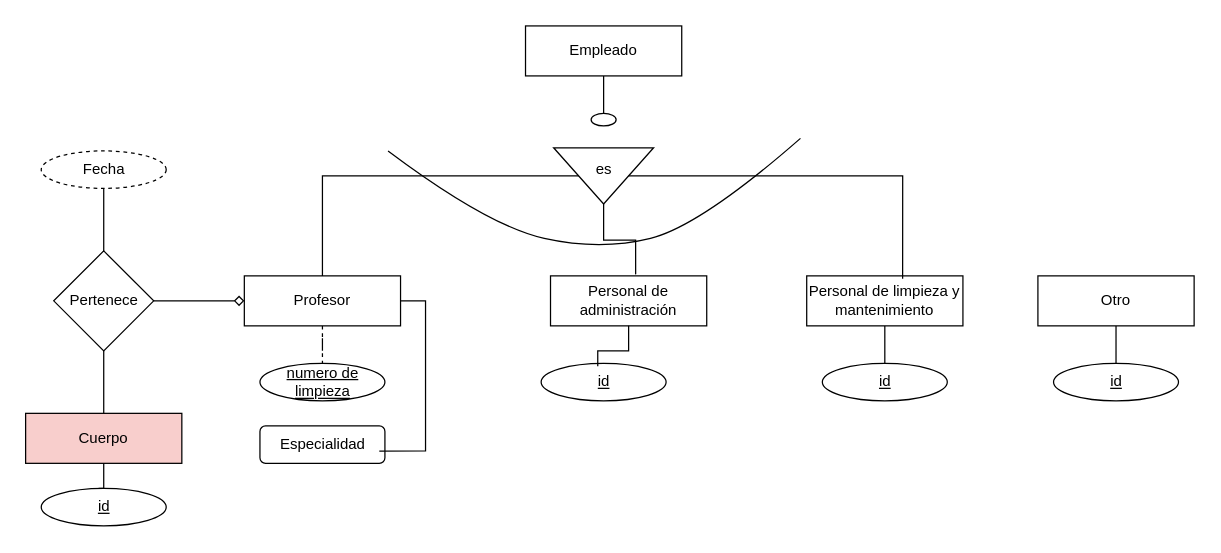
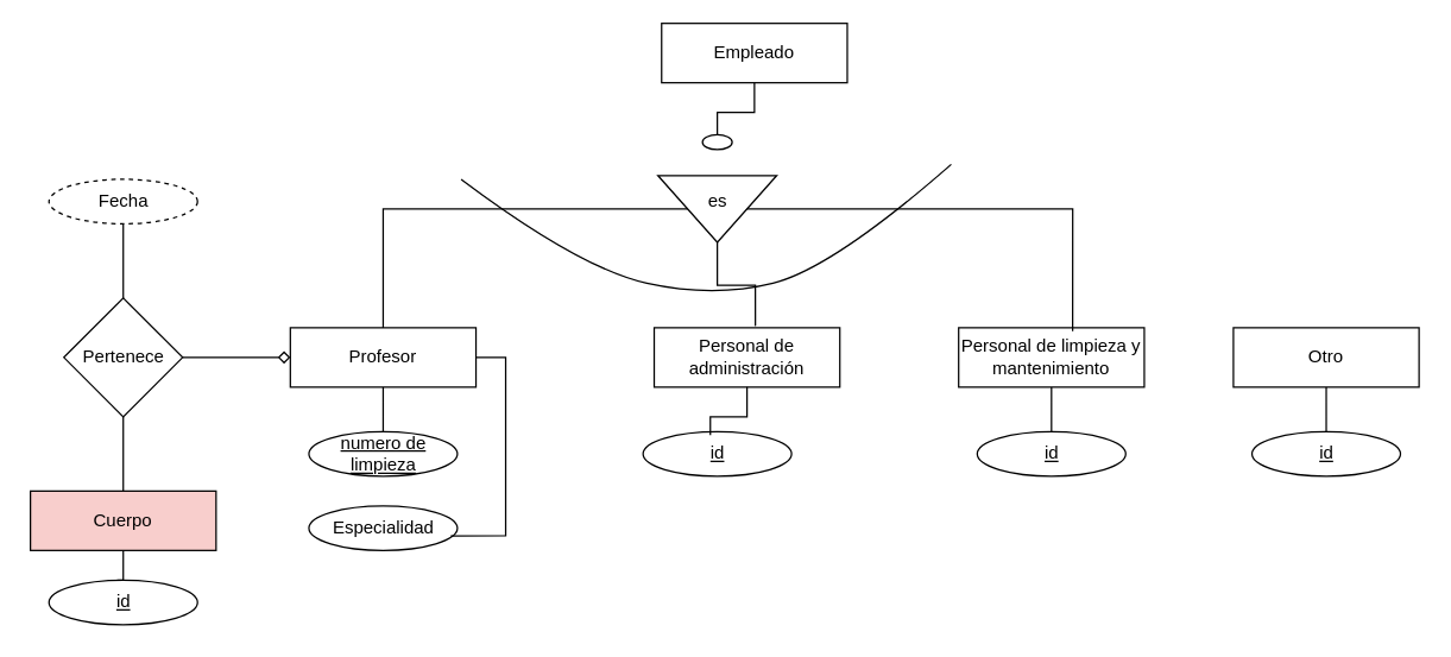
- <mxCell id="3" value="&lt;div&gt;Empleado&lt;/div&gt;" style="whiteSpace=wrap;html=1;align=center;" vertex="1" parent="1"><mxGeometry x="420" y="20" width="125" height="40" as="geometry" /></mxCell>
+ <mxCell id="3" value="&lt;div&gt;Empleado&lt;/div&gt;" style="whiteSpace=wrap;html=1;align=center;" vertex="1" parent="1"><mxGeometry x="445" y="15" width="125" height="40" as="geometry" /></mxCell>
- <mxCell id="4" style="edgeStyle=orthogonalEdgeStyle;rounded=0;orthogonalLoop=1;jettySize=auto;html=1;entryX=0.5;entryY=0;entryDx=0;entryDy=0;endArrow=none;endFill=0;dashed=1;" edge="1" parent="1" source="5" target="18"><mxGeometry relative="1" as="geometry" /></mxCell>
+ <mxCell id="4" style="edgeStyle=orthogonalEdgeStyle;rounded=0;orthogonalLoop=1;jettySize=auto;html=1;entryX=0.5;entryY=0;entryDx=0;entryDy=0;endArrow=none;endFill=0;" edge="1" parent="1" source="5" target="18"><mxGeometry relative="1" as="geometry" /></mxCell>
- <mxCell id="19" value="Especialidad" style="whiteSpace=wrap;html=1;align=center;rounded=1;" vertex="1" parent="1"><mxGeometry x="207.5" y="340" width="100" height="30" as="geometry" /></mxCell>
+ <mxCell id="19" value="Especialidad" style="ellipse;whiteSpace=wrap;html=1;align=center;" vertex="1" parent="1"><mxGeometry x="207.5" y="340" width="100" height="30" as="geometry" /></mxCell>
